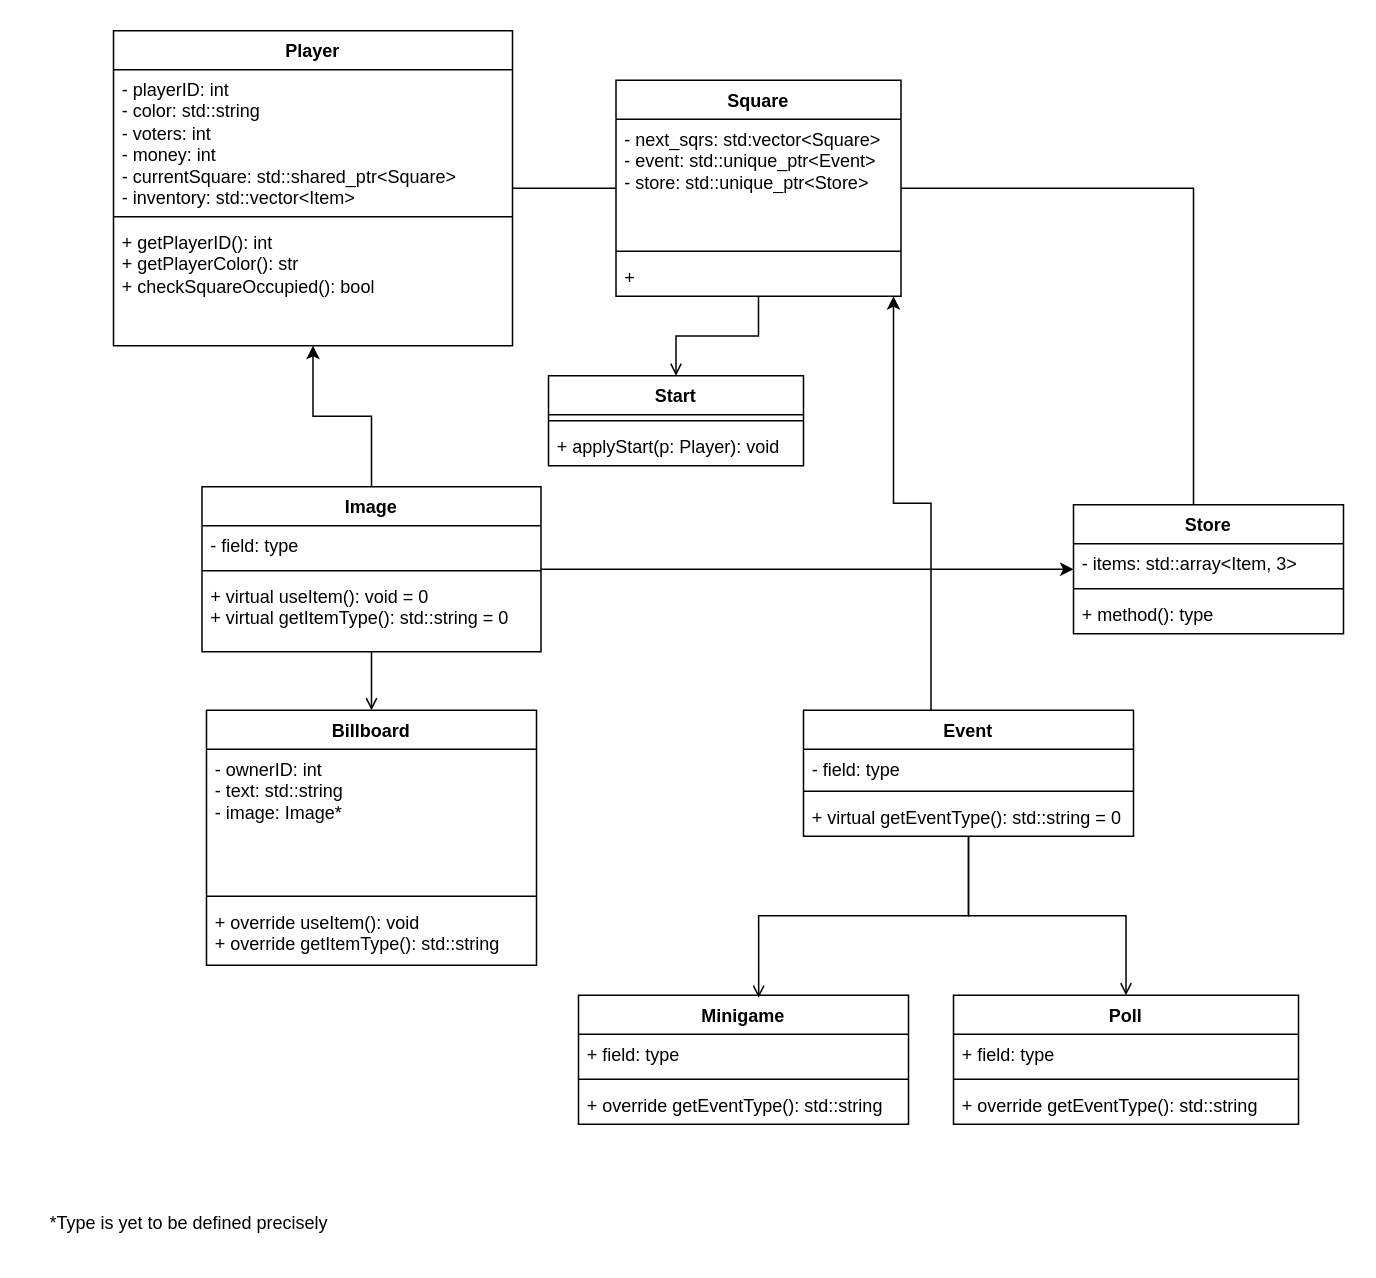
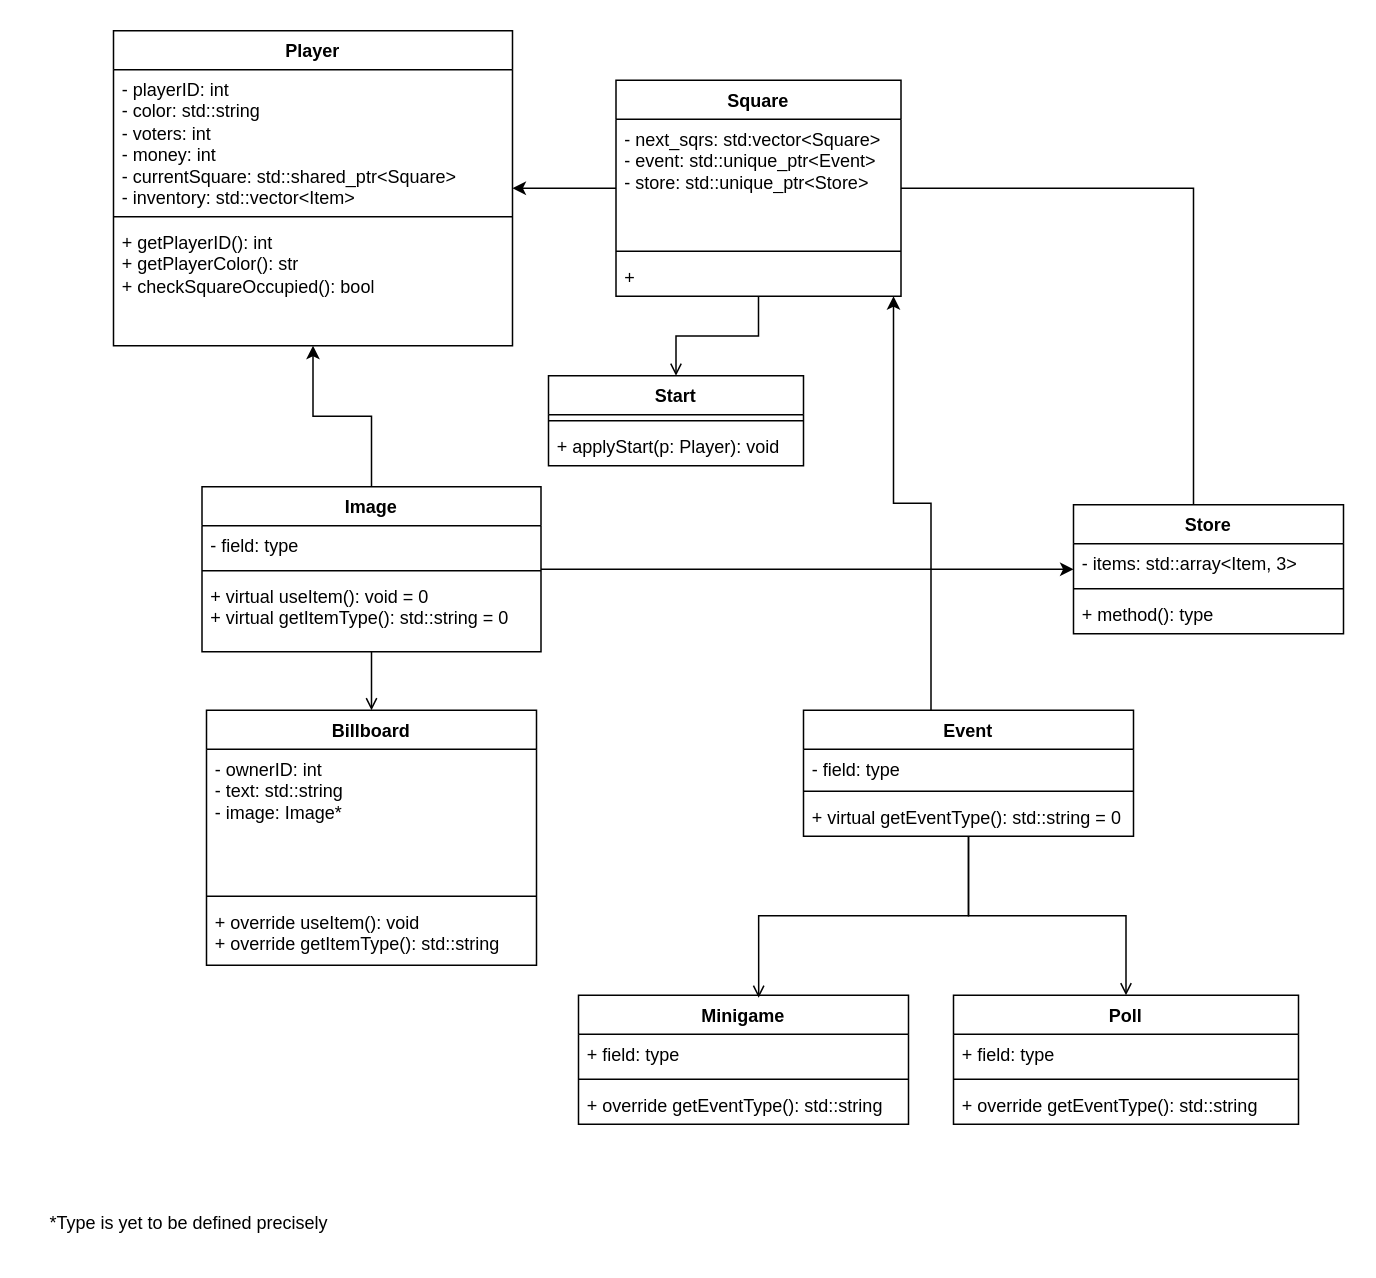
- <mxCell id="3" style="edgeStyle=orthogonalEdgeStyle;rounded=0;orthogonalLoop=1;jettySize=auto;html=1;endArrow=none;" parent="1" source="4" target="17" edge="1"><mxGeometry relative="1" as="geometry" /></mxCell>
+ <mxCell id="3" style="edgeStyle=orthogonalEdgeStyle;rounded=0;orthogonalLoop=1;jettySize=auto;html=1;" parent="1" source="4" target="17" edge="1"><mxGeometry relative="1" as="geometry" /></mxCell>
